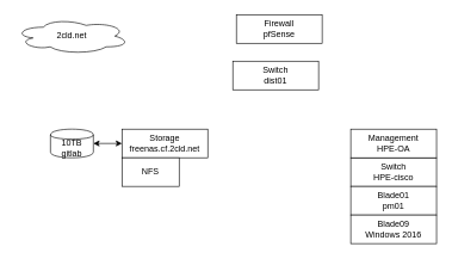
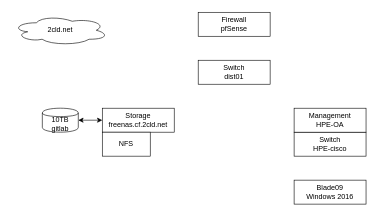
- <mxCell id="7" value="Switch&lt;br&gt;dist01" style="rounded=0;whiteSpace=wrap;html=1;" parent="1" vertex="1"><mxGeometry x="325" y="85" width="120" height="40" as="geometry" /></mxCell>
+ <mxCell id="7" value="Switch&lt;br&gt;dist01" style="rounded=0;whiteSpace=wrap;html=1;" parent="1" vertex="1"><mxGeometry x="330" y="100" width="120" height="40" as="geometry" /></mxCell>
- <mxCell id="11" value="Blade01&lt;br&gt;pm01" style="rounded=0;whiteSpace=wrap;html=1;" parent="1" vertex="1"><mxGeometry x="490" y="260" width="120" height="40" as="geometry" /></mxCell>
